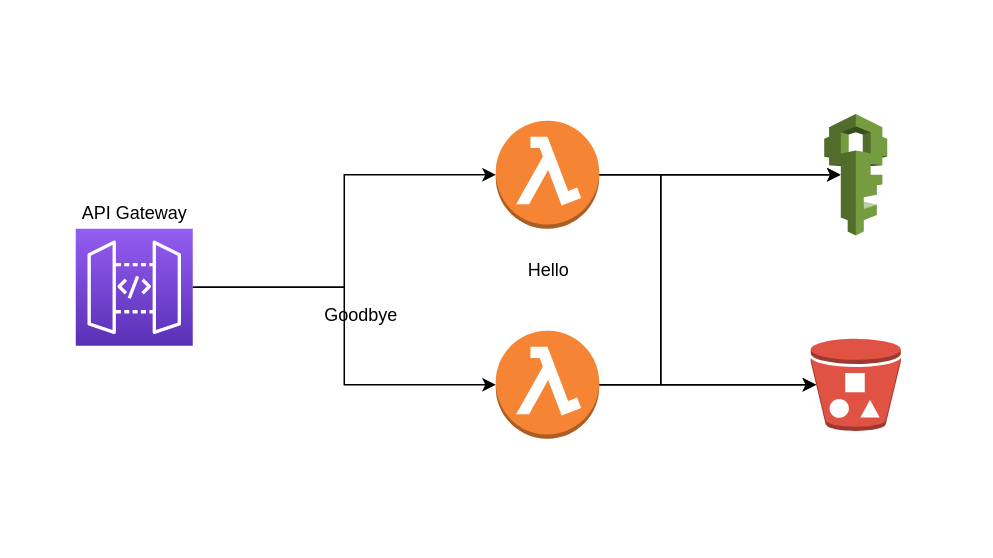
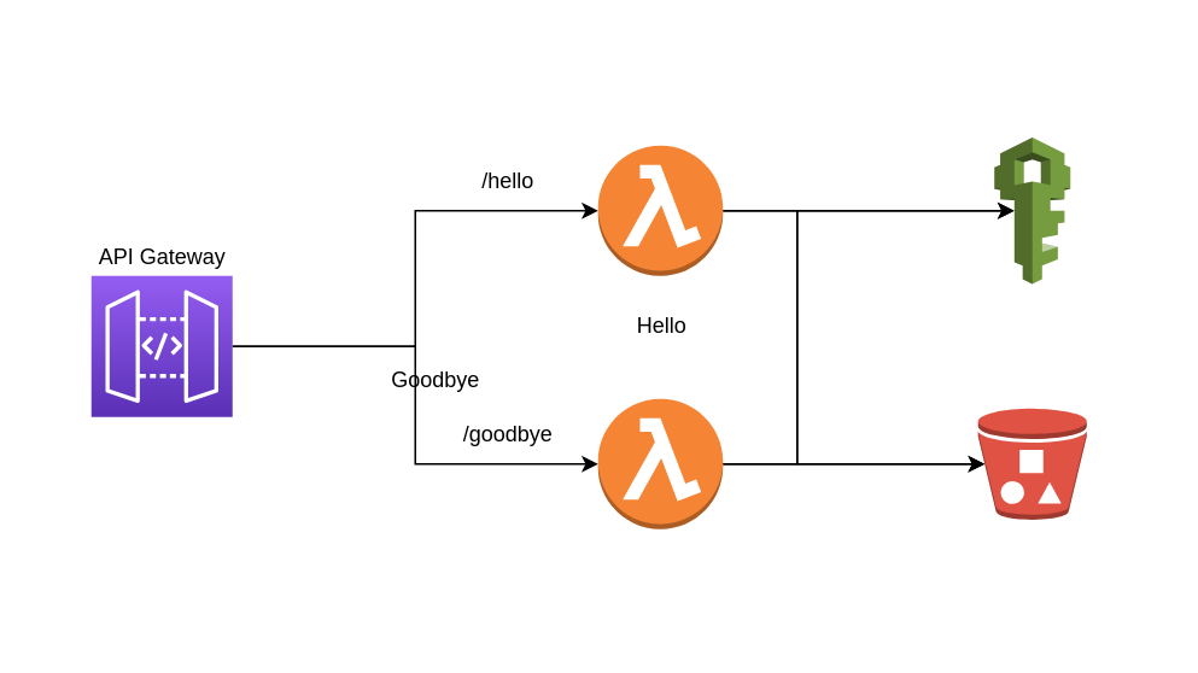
+ <mxCell id="14" value="/hello" style="text;html=1;align=center;verticalAlign=middle;resizable=0;points=[];autosize=1;strokeColor=none;fillColor=none;" vertex="1" parent="1"><mxGeometry x="255" y="90" width="50" height="20" as="geometry" /></mxCell>
+ <mxCell id="15" value="/goodbye" style="text;html=1;align=center;verticalAlign=middle;resizable=0;points=[];autosize=1;strokeColor=none;fillColor=none;" vertex="1" parent="1"><mxGeometry x="245" y="230" width="70" height="20" as="geometry" /></mxCell>
